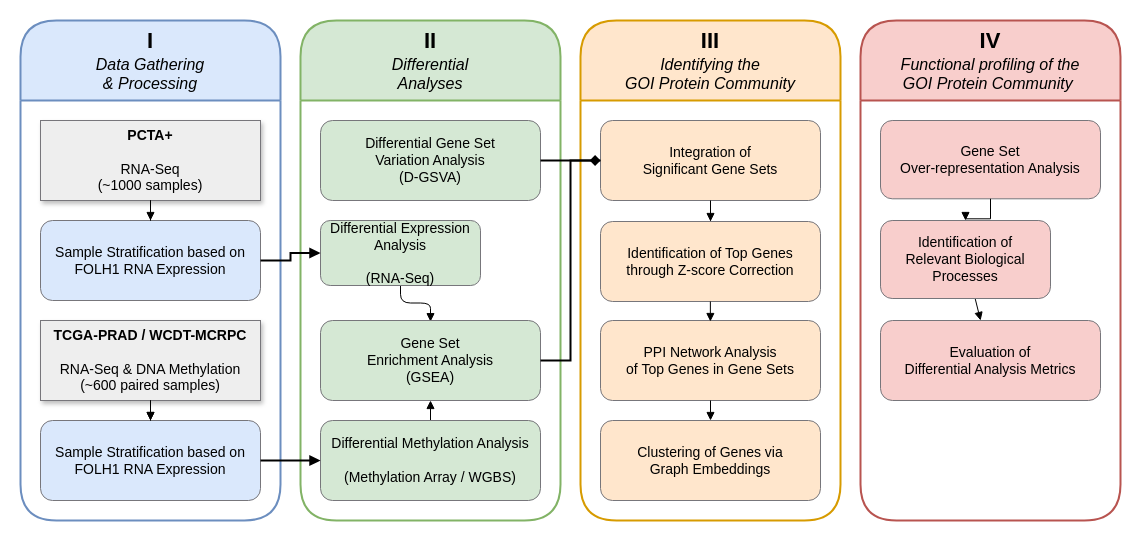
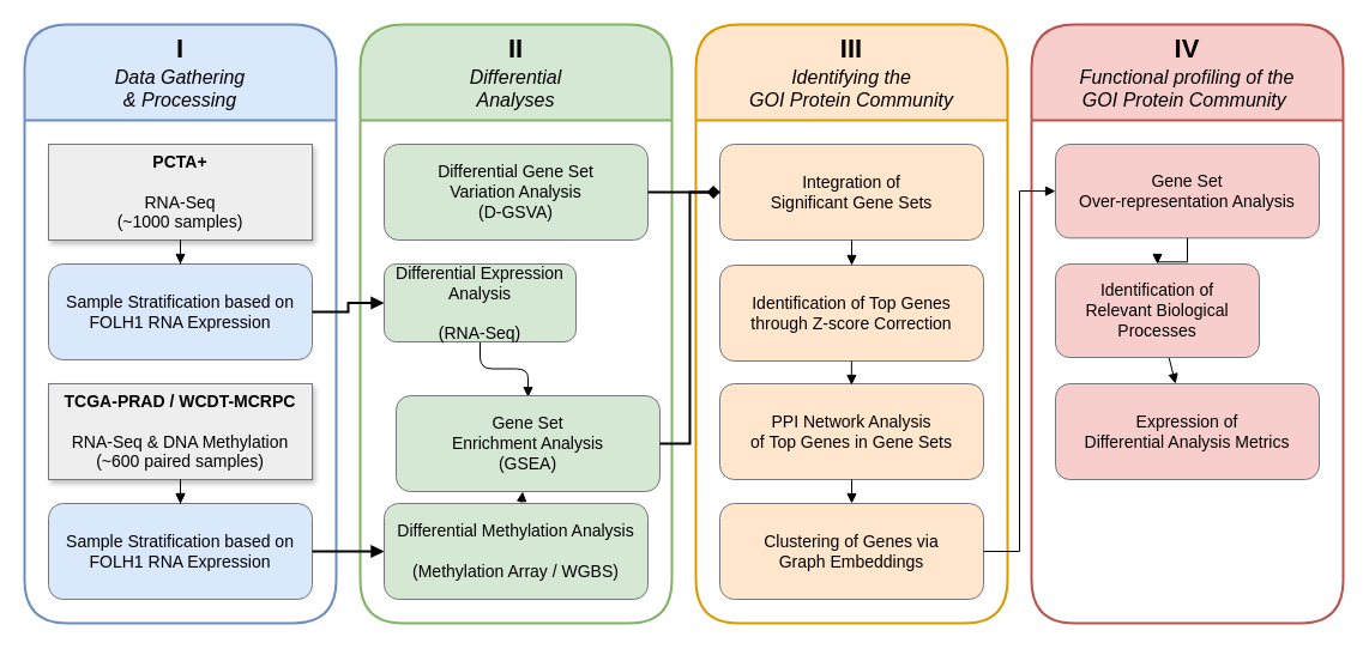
+ <mxCell id="35" value="" style="edgeStyle=none;html=1;entryX=0;entryY=0.5;entryDx=0;entryDy=0;exitX=1;exitY=0.5;exitDx=0;exitDy=0;rounded=0;endArrow=block;endFill=1;" parent="1" source="23" target="29" edge="1"><mxGeometry relative="1" as="geometry"><Array as="points"><mxPoint x="850" y="460" /><mxPoint x="850" y="159" /></Array></mxGeometry></mxCell>
- <mxCell id="15" value="&lt;div style=&quot;font-size: 14px;&quot;&gt;&lt;font style=&quot;font-size: 14px;&quot;&gt;&lt;span style=&quot;font-size: 14px;&quot;&gt;Gene Set&lt;/span&gt;&lt;/font&gt;&lt;/div&gt;&lt;div style=&quot;font-size: 14px;&quot;&gt;&lt;font style=&quot;font-size: 14px;&quot;&gt;&lt;span style=&quot;font-size: 14px;&quot;&gt;Enrichment Analysis&lt;/span&gt;&lt;/font&gt;&lt;/div&gt;&lt;div style=&quot;font-size: 14px;&quot;&gt;&lt;font style=&quot;font-size: 14px;&quot;&gt;&lt;span style=&quot;font-size: 14px;&quot;&gt;(GSEA)&lt;/span&gt;&lt;/font&gt;&lt;/div&gt;" style="rounded=1;whiteSpace=wrap;html=1;fillColor=#d5e8d4;strokeColor=#77767b;fontStyle=0;container=0;fontSize=14;" parent="11" vertex="1"><mxGeometry x="19.997" y="300.0" width="220" height="80" as="geometry" /></mxCell>
+ <mxCell id="15" value="&lt;div style=&quot;font-size: 14px;&quot;&gt;&lt;font style=&quot;font-size: 14px;&quot;&gt;&lt;span style=&quot;font-size: 14px;&quot;&gt;Gene Set&lt;/span&gt;&lt;/font&gt;&lt;/div&gt;&lt;div style=&quot;font-size: 14px;&quot;&gt;&lt;font style=&quot;font-size: 14px;&quot;&gt;&lt;span style=&quot;font-size: 14px;&quot;&gt;Enrichment Analysis&lt;/span&gt;&lt;/font&gt;&lt;/div&gt;&lt;div style=&quot;font-size: 14px;&quot;&gt;&lt;font style=&quot;font-size: 14px;&quot;&gt;&lt;span style=&quot;font-size: 14px;&quot;&gt;(GSEA)&lt;/span&gt;&lt;/font&gt;&lt;/div&gt;" style="rounded=1;whiteSpace=wrap;html=1;fillColor=#d5e8d4;strokeColor=#77767b;fontStyle=0;container=0;fontSize=14;" parent="11" vertex="1"><mxGeometry x="29.997" y="310" width="220" height="80" as="geometry" /></mxCell>
- <mxCell id="28" value="Evaluation of&lt;br&gt;Differential Analysis Metrics" style="rounded=1;whiteSpace=wrap;html=1;fillColor=#f8cecc;strokeColor=#77767b;fontStyle=0;container=0;fontSize=14;" parent="25" vertex="1"><mxGeometry x="20" y="300" width="220" height="80" as="geometry" /></mxCell>
+ <mxCell id="28" value="Expression of&lt;br&gt;Differential Analysis Metrics" style="rounded=1;whiteSpace=wrap;html=1;fillColor=#f8cecc;strokeColor=#77767b;fontStyle=0;container=0;fontSize=14;" parent="25" vertex="1"><mxGeometry x="20" y="300" width="220" height="80" as="geometry" /></mxCell>
